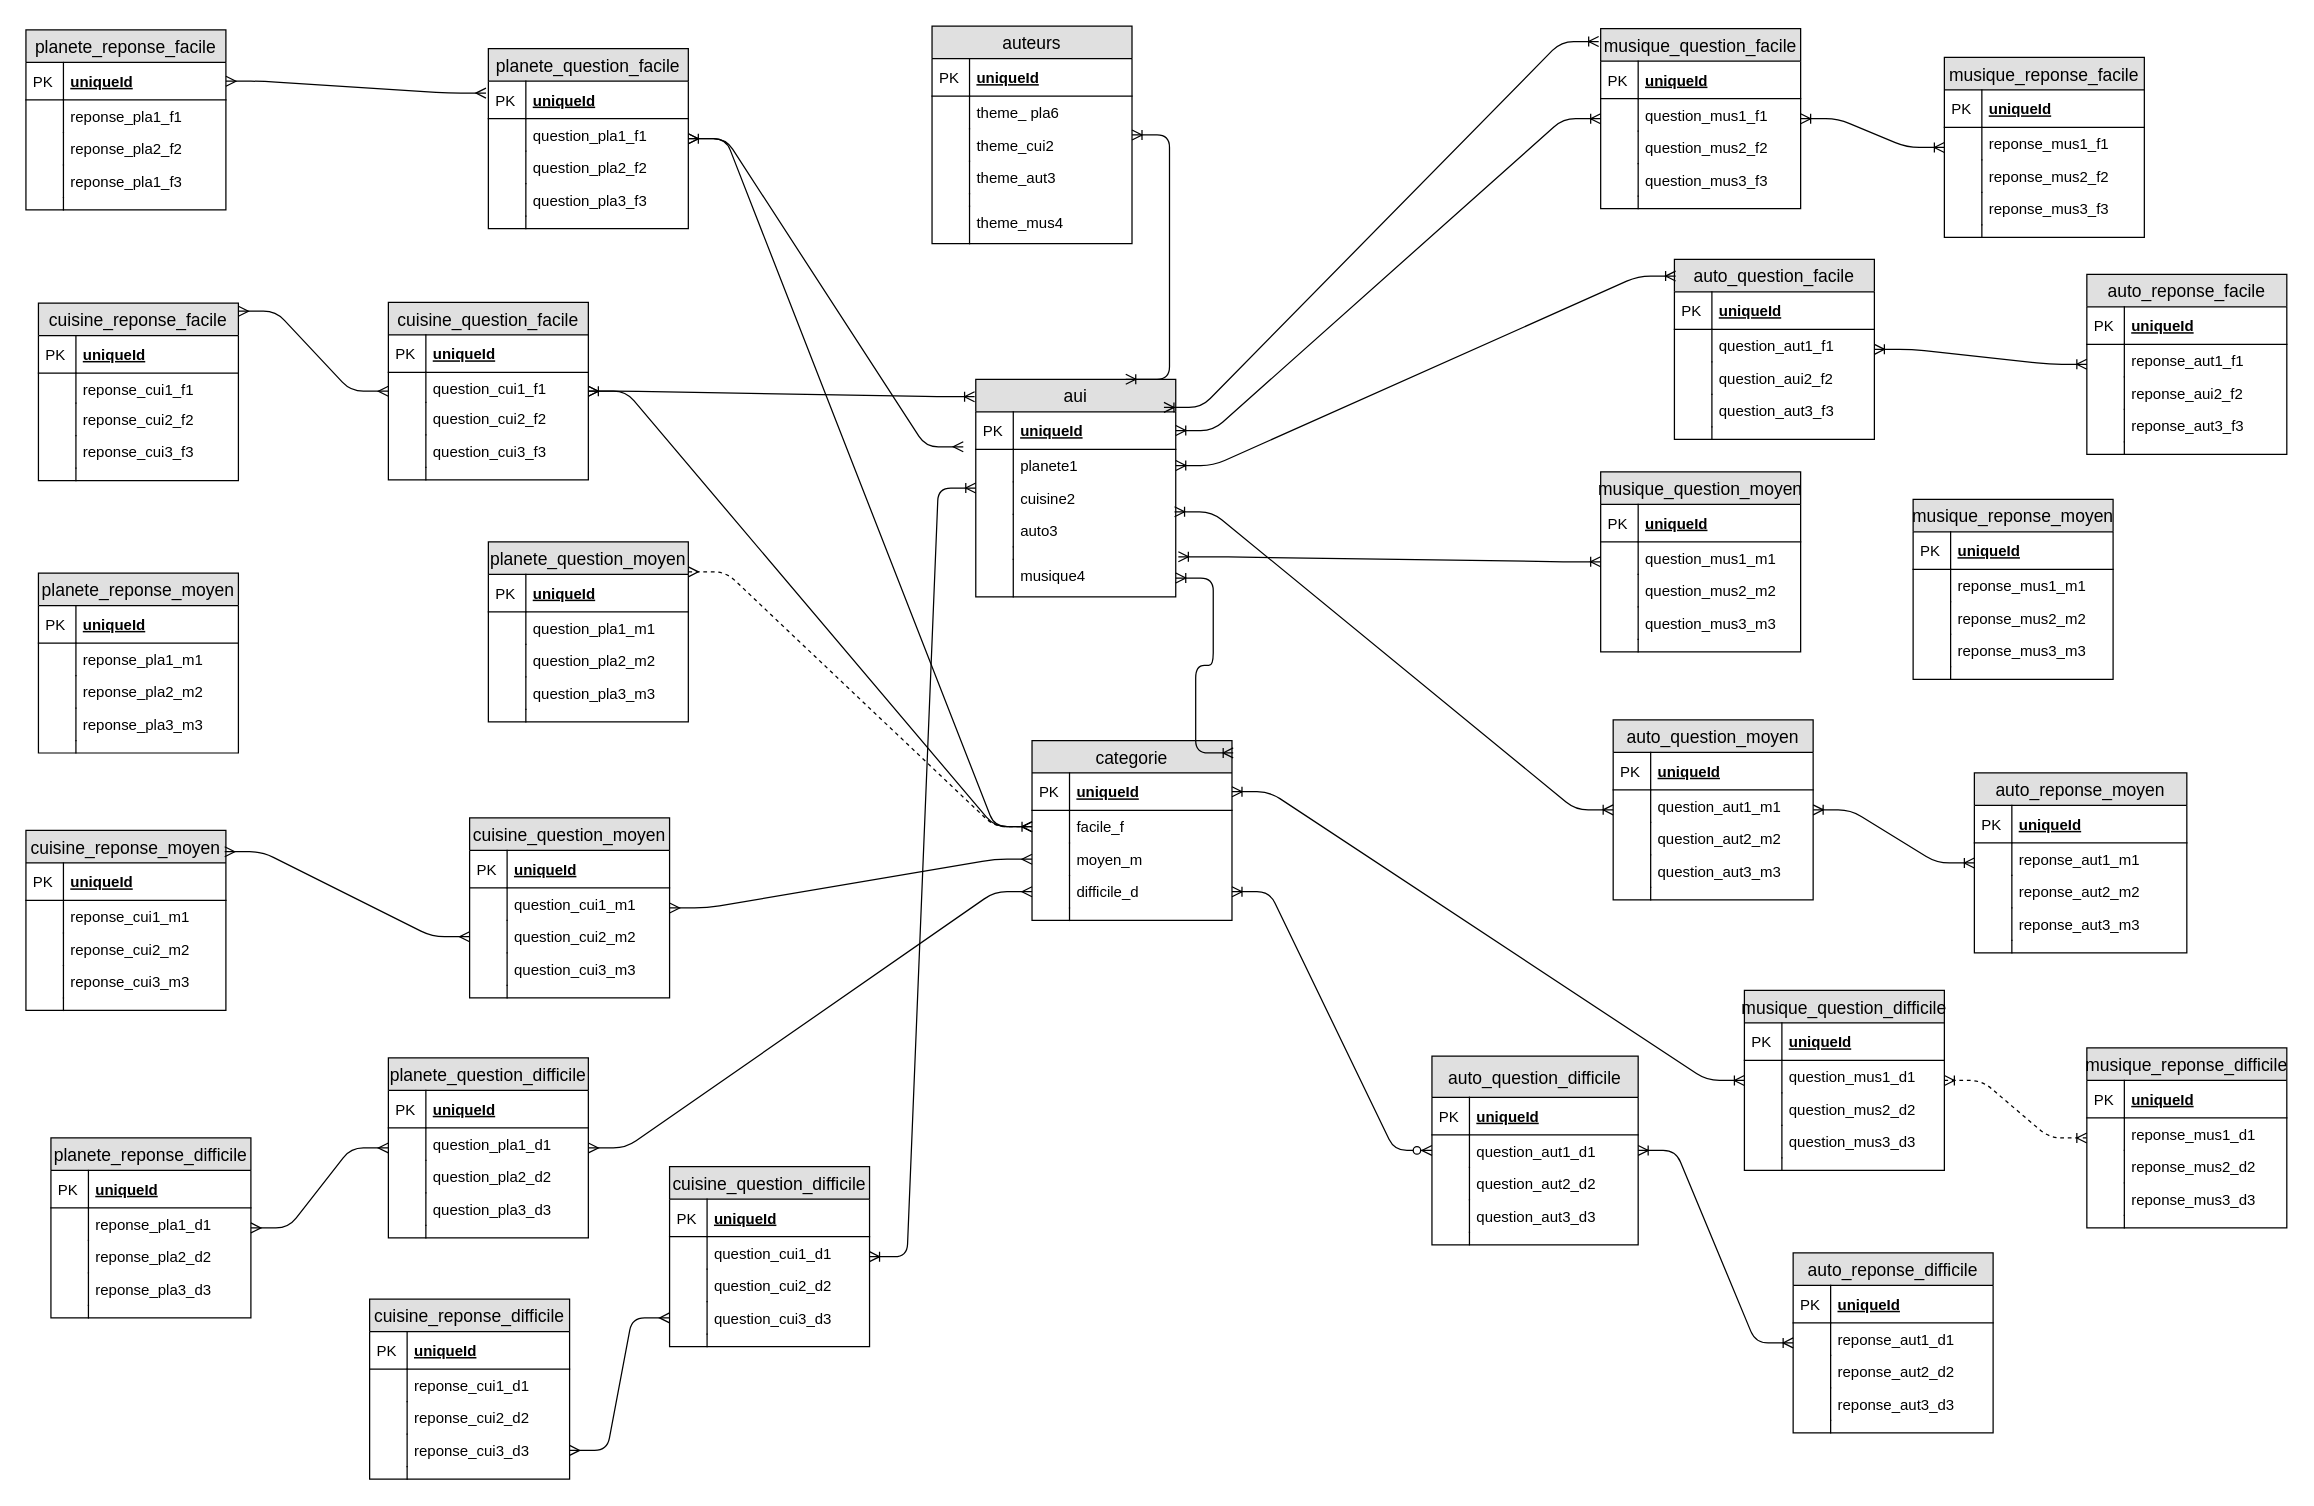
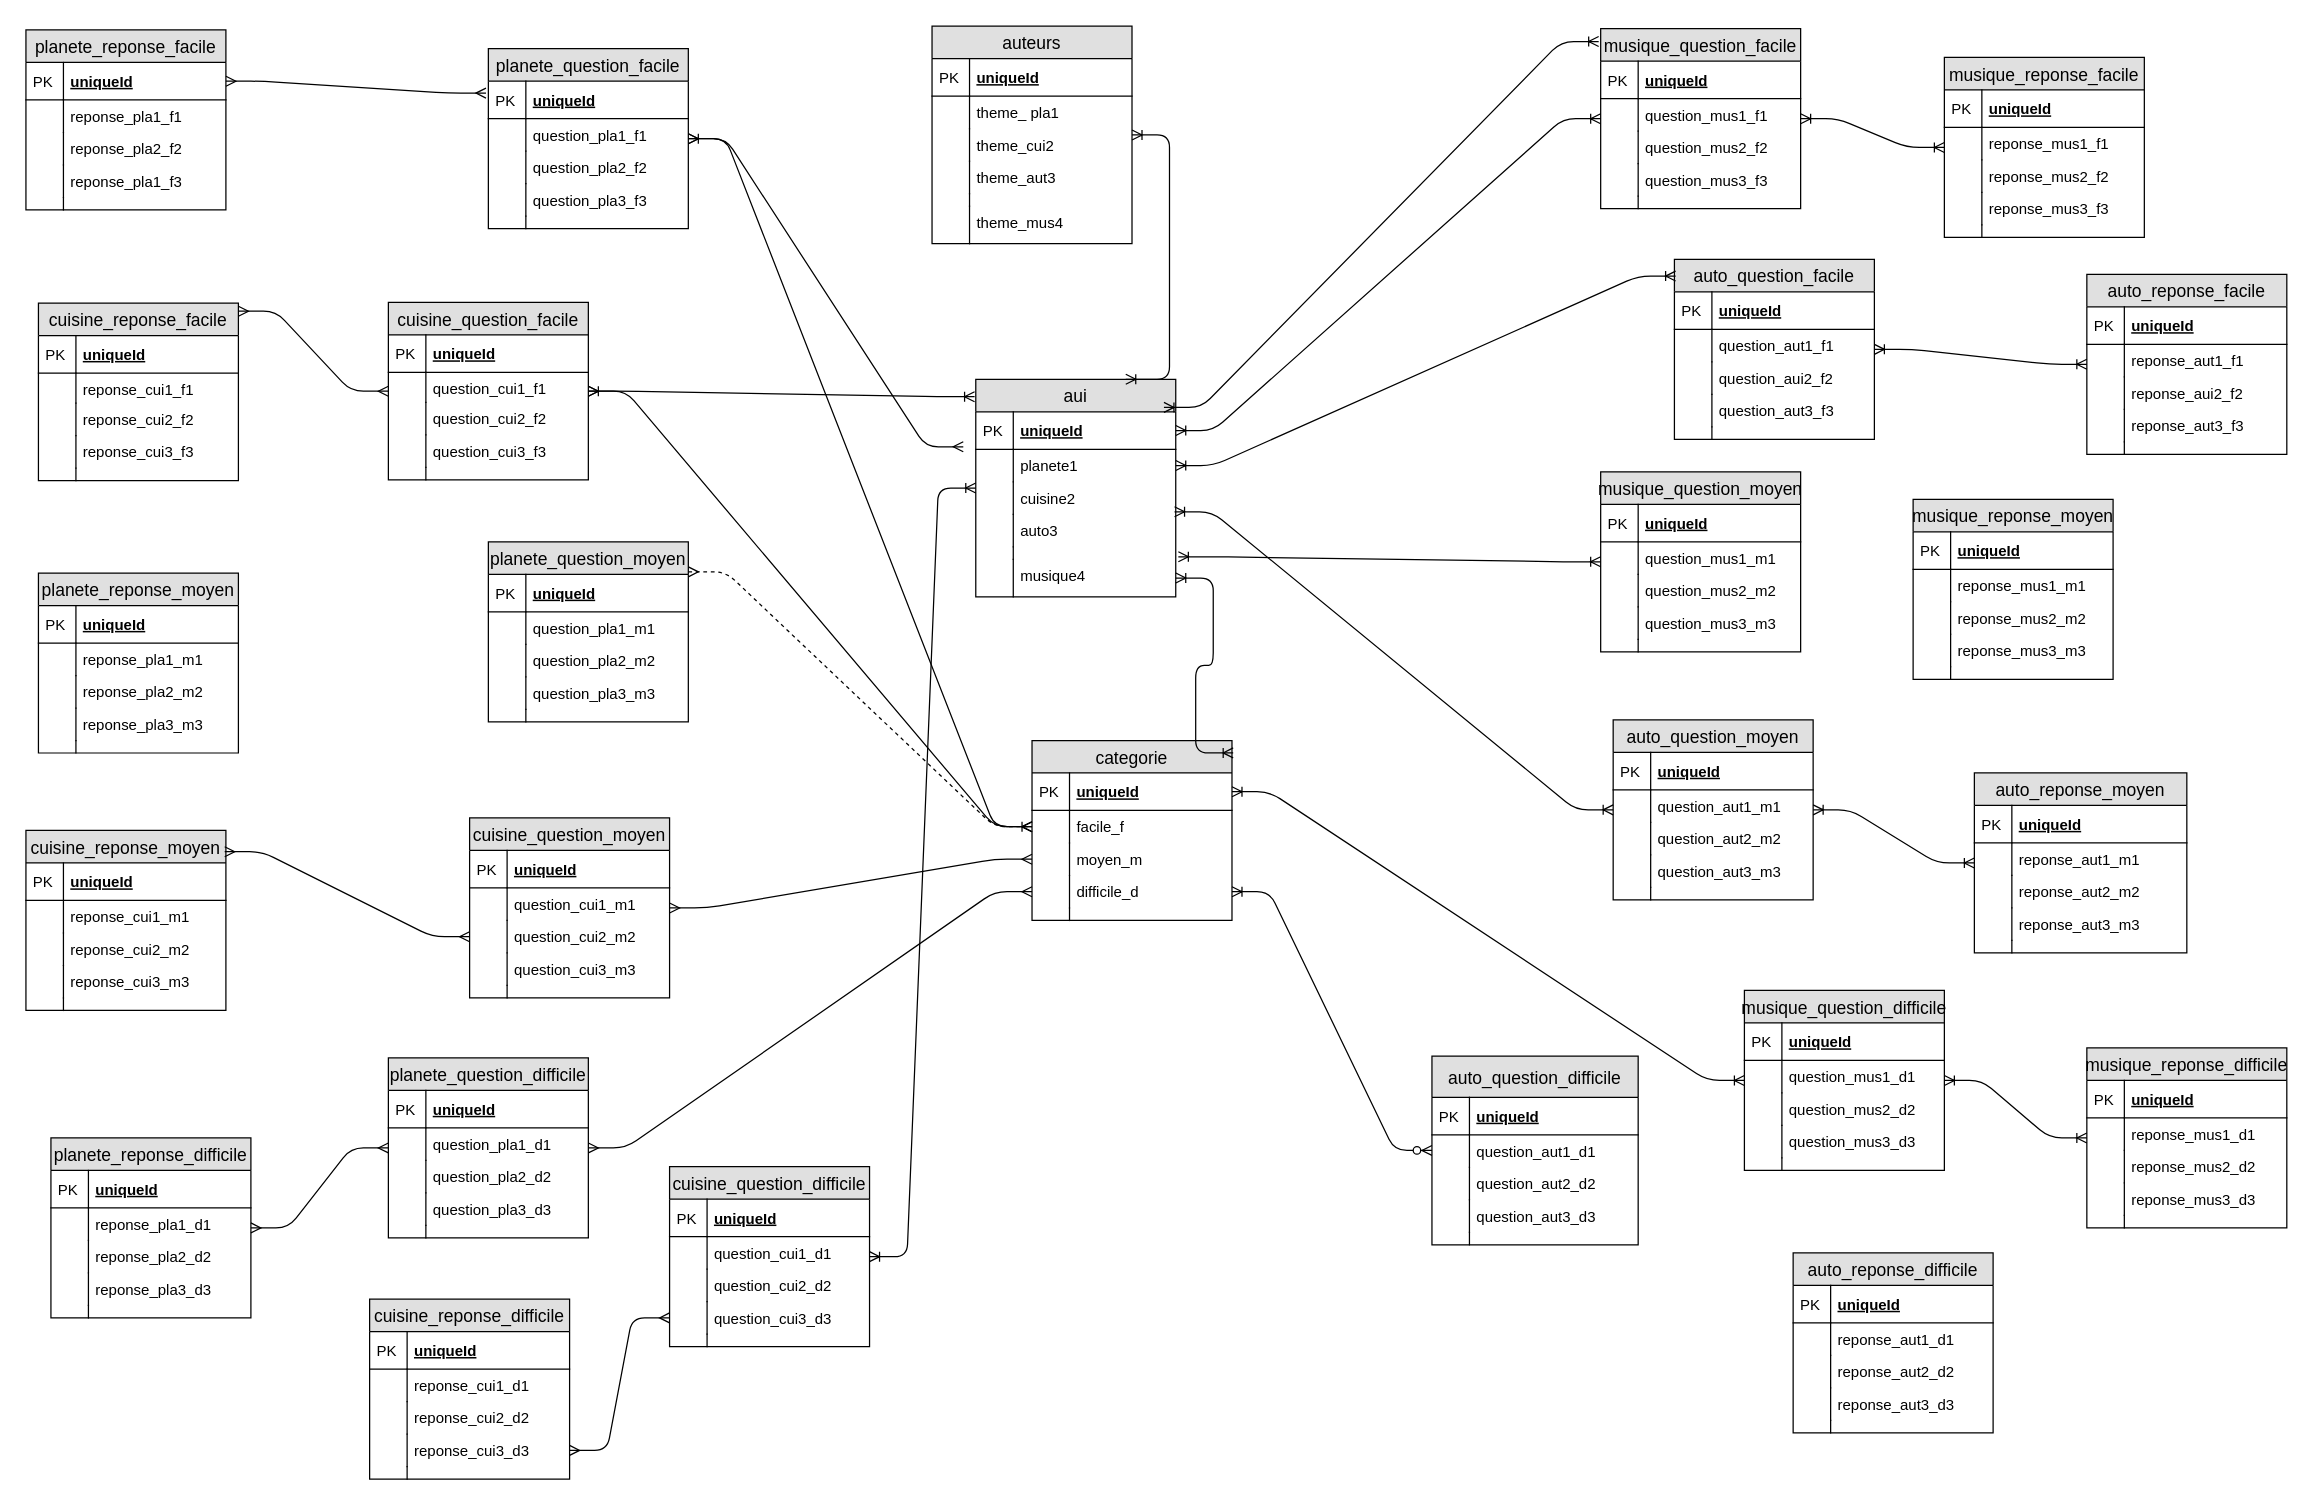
- <mxCell id="161" value="theme_ pla6" style="shape=partialRectangle;top=0;left=0;right=0;bottom=0;align=left;verticalAlign=top;fillColor=none;spacingLeft=34;spacingRight=4;overflow=hidden;rotatable=0;points=[[0,0.5],[1,0.5]];portConstraint=eastwest;dropTarget=0;fontSize=12;" parent="158" vertex="1"><mxGeometry y="56" width="160" height="26" as="geometry" /></mxCell>
+ <mxCell id="161" value="theme_ pla1" style="shape=partialRectangle;top=0;left=0;right=0;bottom=0;align=left;verticalAlign=top;fillColor=none;spacingLeft=34;spacingRight=4;overflow=hidden;rotatable=0;points=[[0,0.5],[1,0.5]];portConstraint=eastwest;dropTarget=0;fontSize=12;" parent="158" vertex="1"><mxGeometry y="56" width="160" height="26" as="geometry" /></mxCell>
- <mxCell id="327" value="" style="edgeStyle=entityRelationEdgeStyle;fontSize=12;html=1;endArrow=ERoneToMany;startArrow=ERoneToMany;dashed=1;" parent="1" source="136" target="248" edge="1"><mxGeometry width="100" height="100" relative="1" as="geometry"><mxPoint x="1460" y="657.5" as="sourcePoint" /><mxPoint x="1589" y="700" as="targetPoint" /></mxGeometry></mxCell>
+ <mxCell id="327" value="" style="edgeStyle=entityRelationEdgeStyle;fontSize=12;html=1;endArrow=ERoneToMany;startArrow=ERoneToMany;" parent="1" source="136" target="248" edge="1"><mxGeometry width="100" height="100" relative="1" as="geometry"><mxPoint x="1460" y="657.5" as="sourcePoint" /><mxPoint x="1589" y="700" as="targetPoint" /></mxGeometry></mxCell>
- <mxCell id="328" value="" style="edgeStyle=entityRelationEdgeStyle;fontSize=12;html=1;endArrow=ERoneToMany;startArrow=ERoneToMany;" parent="1" source="103" target="281" edge="1"><mxGeometry width="100" height="100" relative="1" as="geometry"><mxPoint x="1470" y="667.5" as="sourcePoint" /><mxPoint x="1200" y="1067" as="targetPoint" /></mxGeometry></mxCell>
